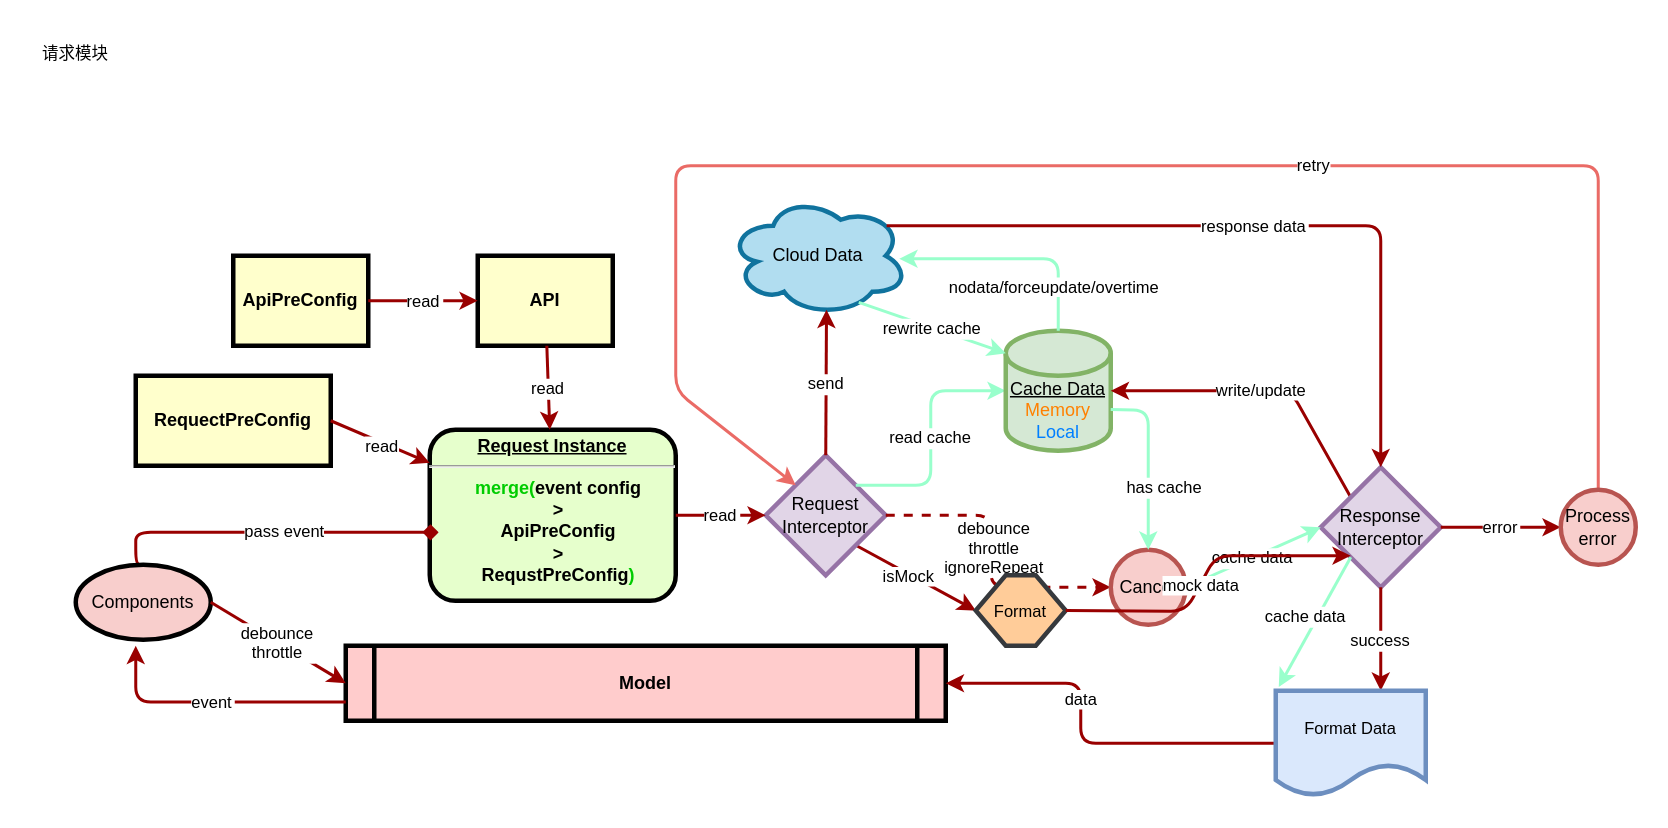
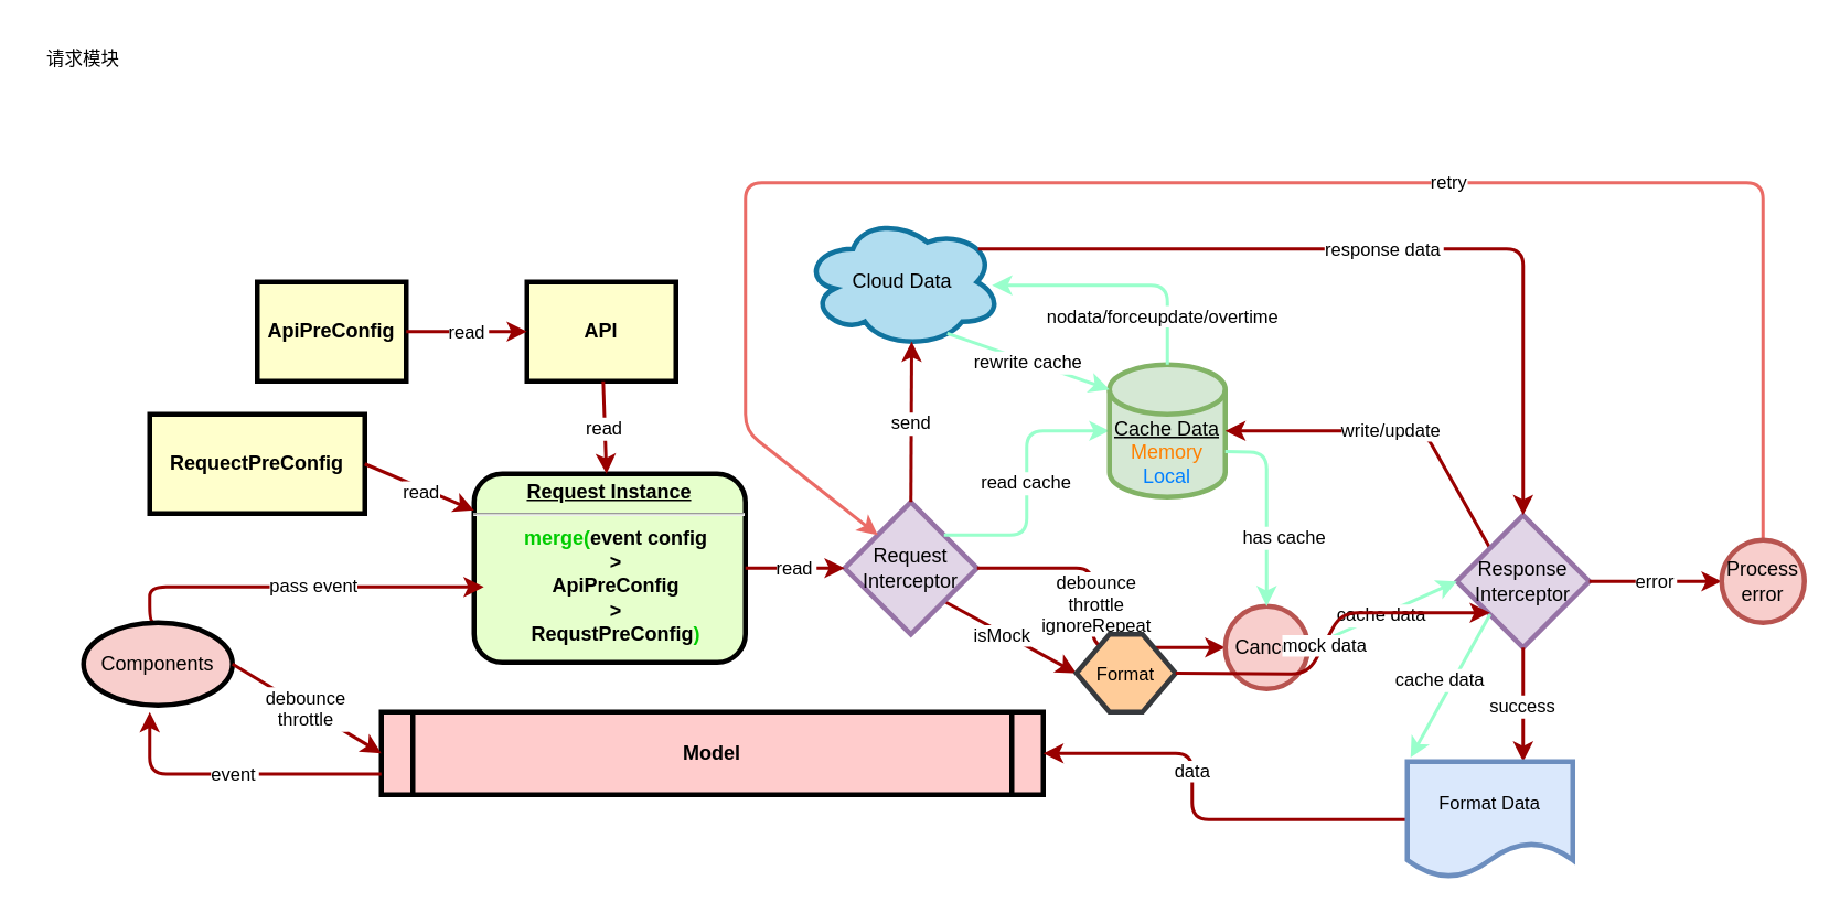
- <mxCell id="25" value="" style="edgeStyle=elbowEdgeStyle;elbow=horizontal;strokeColor=#990000;strokeWidth=2;exitX=1;exitY=0.5;exitDx=0;exitDy=0;entryX=0;entryY=0.5;entryDx=0;entryDy=0;dashed=1;" edge="1" parent="4" source="22" target="27"><mxGeometry width="100" height="100" relative="1" as="geometry"><mxPoint x="620" y="210" as="sourcePoint" /><mxPoint x="670" y="233" as="targetPoint" /><Array as="points"><mxPoint x="620" y="250" /></Array></mxGeometry></mxCell>
+ <mxCell id="25" value="" style="edgeStyle=elbowEdgeStyle;elbow=horizontal;strokeColor=#990000;strokeWidth=2;exitX=1;exitY=0.5;exitDx=0;exitDy=0;entryX=0;entryY=0.5;entryDx=0;entryDy=0;" edge="1" parent="4" source="22" target="27"><mxGeometry width="100" height="100" relative="1" as="geometry"><mxPoint x="620" y="210" as="sourcePoint" /><mxPoint x="670" y="233" as="targetPoint" /><Array as="points"><mxPoint x="620" y="250" /></Array></mxGeometry></mxCell>
- <mxCell id="12" value="" style="edgeStyle=elbowEdgeStyle;elbow=horizontal;strokeColor=#990000;strokeWidth=2;exitX=0.5;exitY=0;exitDx=0;exitDy=0;entryX=0.036;entryY=0.6;entryDx=0;entryDy=0;entryPerimeter=0;endArrow=diamond;" parent="4" source="16" target="5" edge="1"><mxGeometry width="100" height="100" relative="1" as="geometry"><mxPoint x="30" y="330" as="sourcePoint" /><mxPoint x="160" y="370" as="targetPoint" /><Array as="points"><mxPoint x="50" y="250" /><mxPoint x="10" y="240" /><mxPoint x="5" y="300" /><mxPoint x="40" y="340" /><mxPoint x="270" y="310" /></Array></mxGeometry></mxCell>
+ <mxCell id="12" value="" style="edgeStyle=elbowEdgeStyle;elbow=horizontal;strokeColor=#990000;strokeWidth=2;exitX=0.5;exitY=0;exitDx=0;exitDy=0;entryX=0.036;entryY=0.6;entryDx=0;entryDy=0;entryPerimeter=0;" parent="4" source="16" target="5" edge="1"><mxGeometry width="100" height="100" relative="1" as="geometry"><mxPoint x="30" y="330" as="sourcePoint" /><mxPoint x="160" y="370" as="targetPoint" /><Array as="points"><mxPoint x="50" y="250" /><mxPoint x="10" y="240" /><mxPoint x="5" y="300" /><mxPoint x="40" y="340" /><mxPoint x="270" y="310" /></Array></mxGeometry></mxCell>
